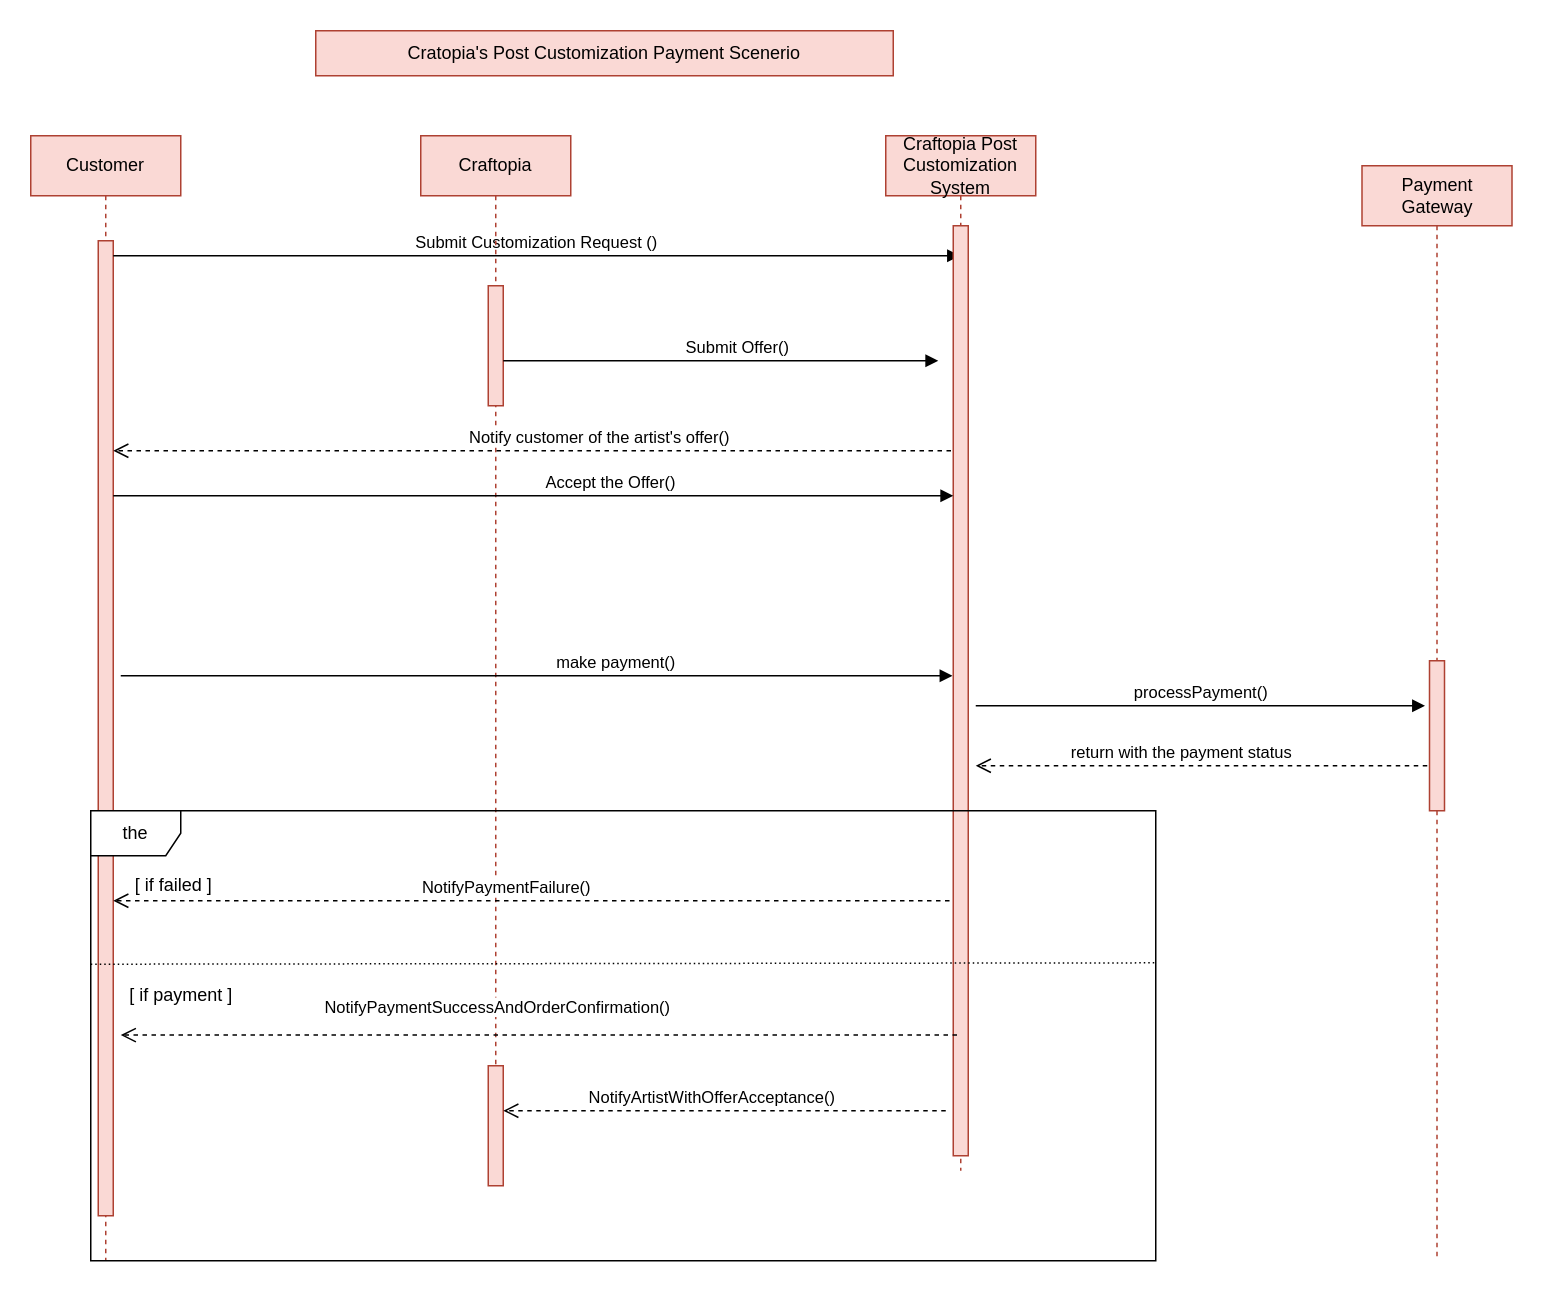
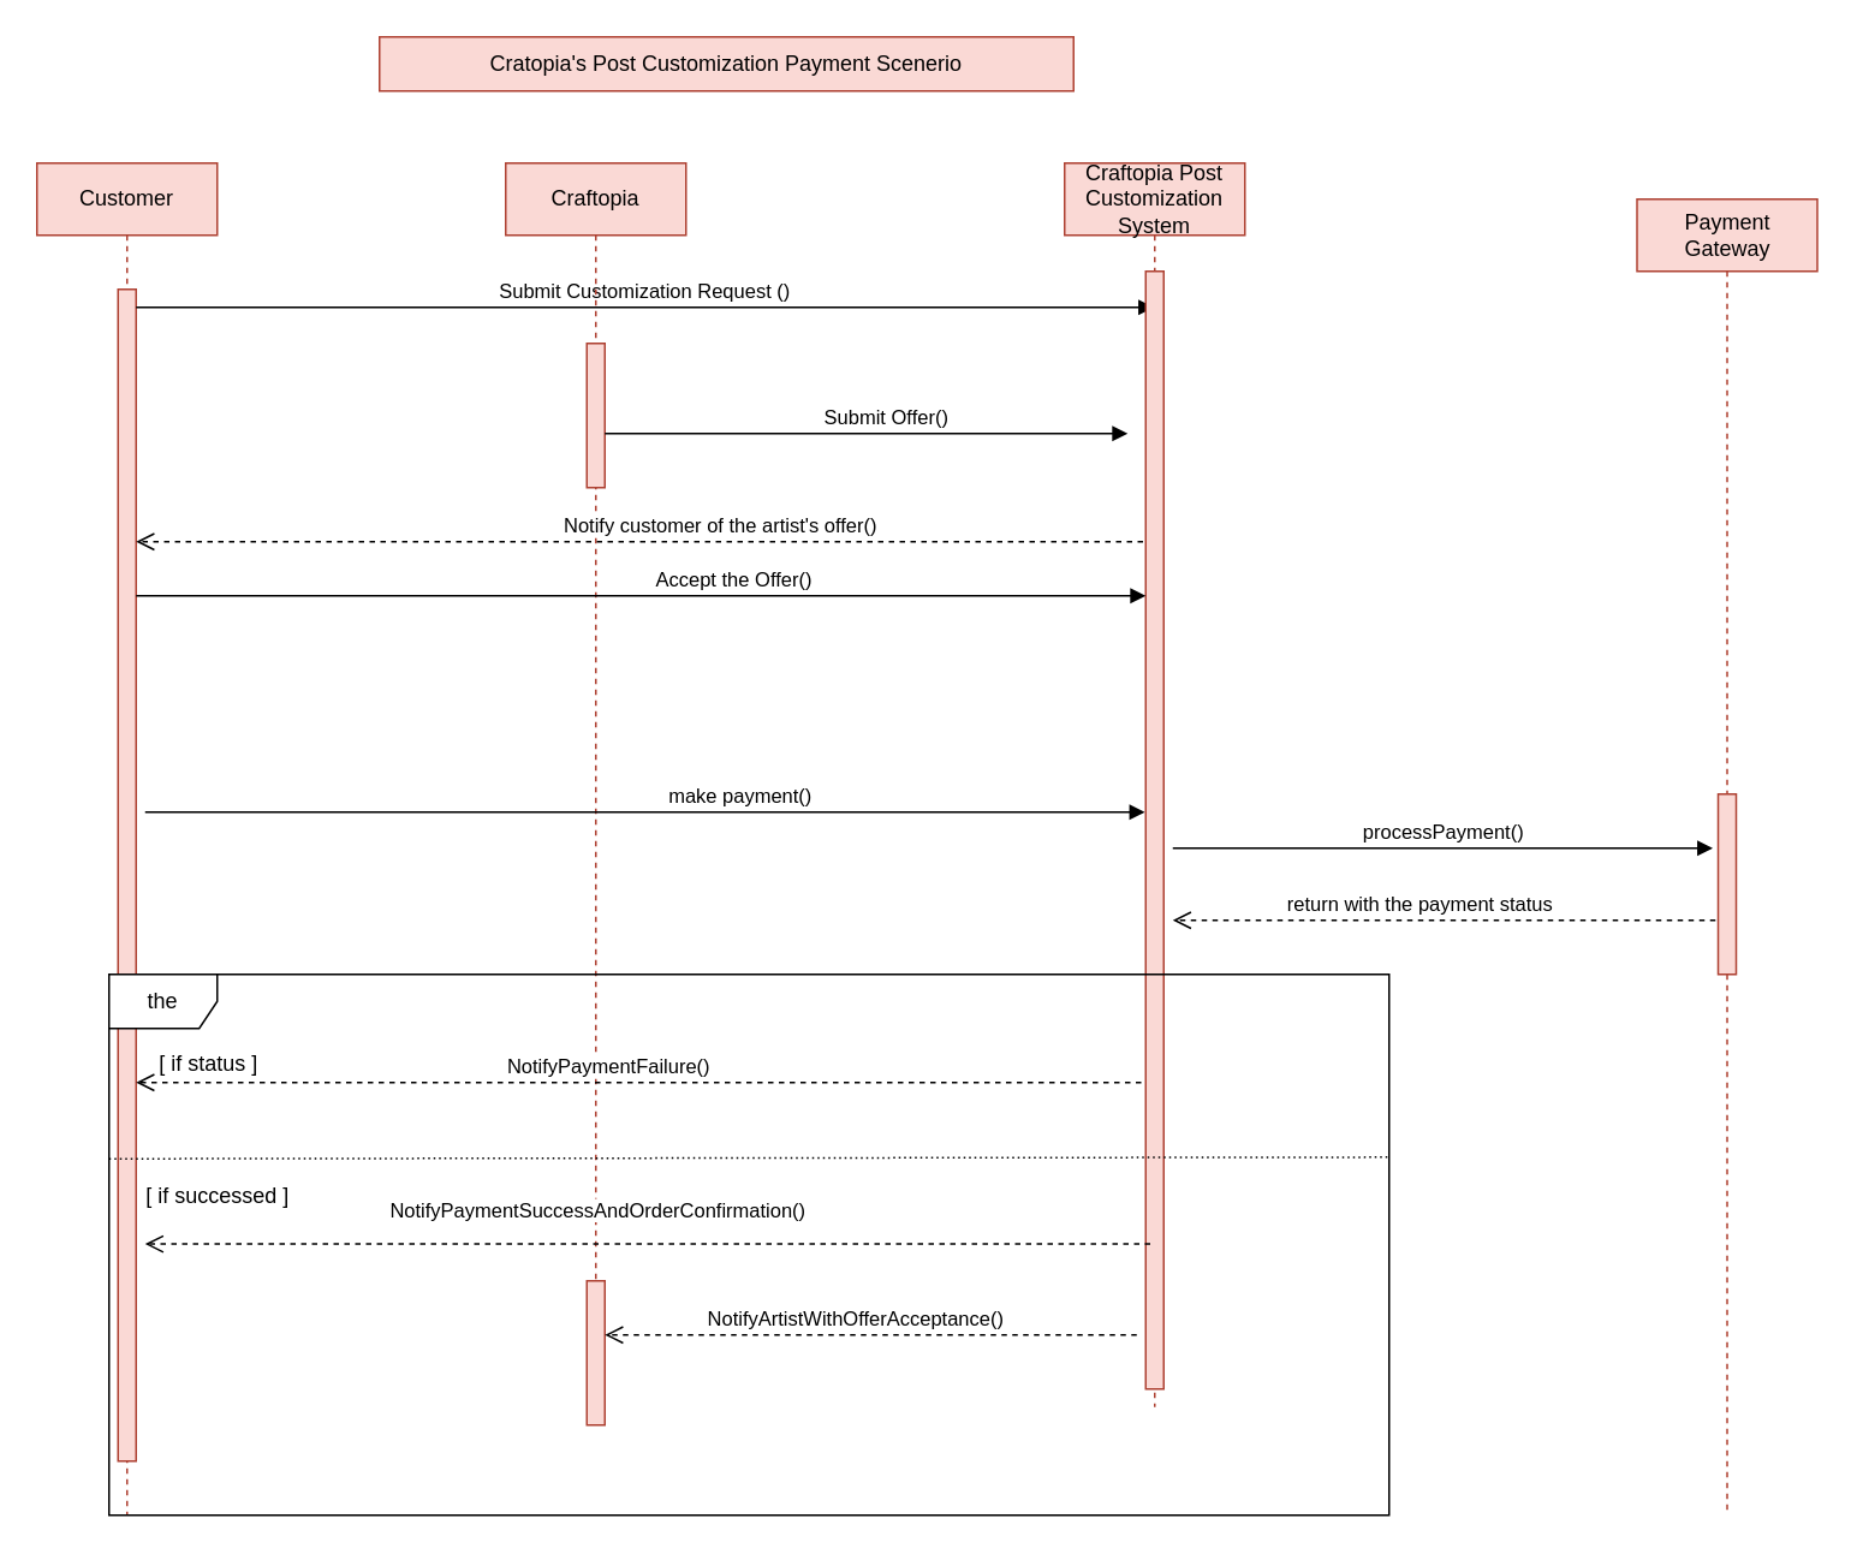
- <mxCell id="22" value="[ if failed ]" style="text;html=1;align=center;verticalAlign=middle;resizable=0;points=[];autosize=1;strokeColor=none;fillColor=none;" vertex="1" parent="1"><mxGeometry x="80" y="575" width="70" height="30" as="geometry" /></mxCell>
+ <mxCell id="22" value="[ if status ]" style="text;html=1;align=center;verticalAlign=middle;resizable=0;points=[];autosize=1;strokeColor=none;fillColor=none;" vertex="1" parent="1"><mxGeometry x="80" y="575" width="70" height="30" as="geometry" /></mxCell>
- <mxCell id="25" value="[ if payment ]" style="text;html=1;align=center;verticalAlign=middle;resizable=0;points=[];autosize=1;strokeColor=none;fillColor=none;" vertex="1" parent="1"><mxGeometry x="70" y="648" width="100" height="30" as="geometry" /></mxCell>
+ <mxCell id="25" value="[ if successed ]" style="text;html=1;align=center;verticalAlign=middle;resizable=0;points=[];autosize=1;strokeColor=none;fillColor=none;" vertex="1" parent="1"><mxGeometry x="70" y="648" width="100" height="30" as="geometry" /></mxCell>
